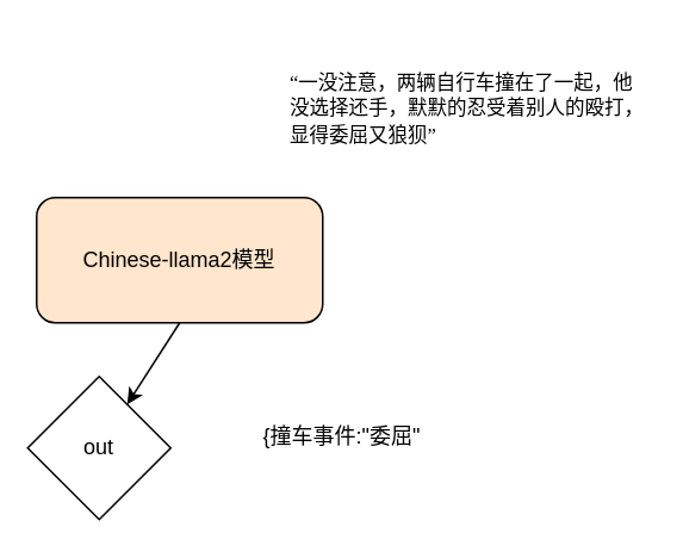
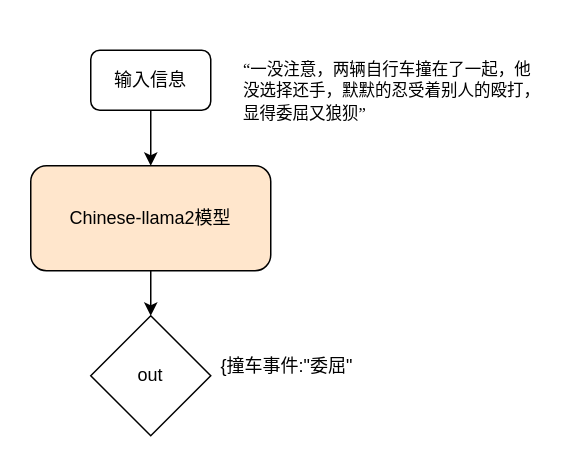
+ <mxCell id="2" value="输入信息" style="rounded=1;whiteSpace=wrap;html=1;fontSize=12;glass=0;strokeWidth=1;shadow=0;" vertex="1" parent="1"><mxGeometry x="60" y="33" width="80" height="40" as="geometry" /></mxCell>
+ <mxCell id="4" value="" style="endArrow=classic;html=1;rounded=0;exitX=0.5;exitY=1;exitDx=0;exitDy=0;" edge="1" parent="1" source="2" target="3"><mxGeometry width="50" height="50" relative="1" as="geometry"><mxPoint x="120" y="300" as="sourcePoint" /><mxPoint x="170" y="250" as="targetPoint" /></mxGeometry></mxCell>
- <mxCell id="7" value="out" style="rhombus;whiteSpace=wrap;html=1;" vertex="1" parent="1"><mxGeometry x="15" y="210" width="80" height="80" as="geometry" /></mxCell>
+ <mxCell id="7" value="out" style="rhombus;whiteSpace=wrap;html=1;" vertex="1" parent="1"><mxGeometry x="60" y="210" width="80" height="80" as="geometry" /></mxCell>
